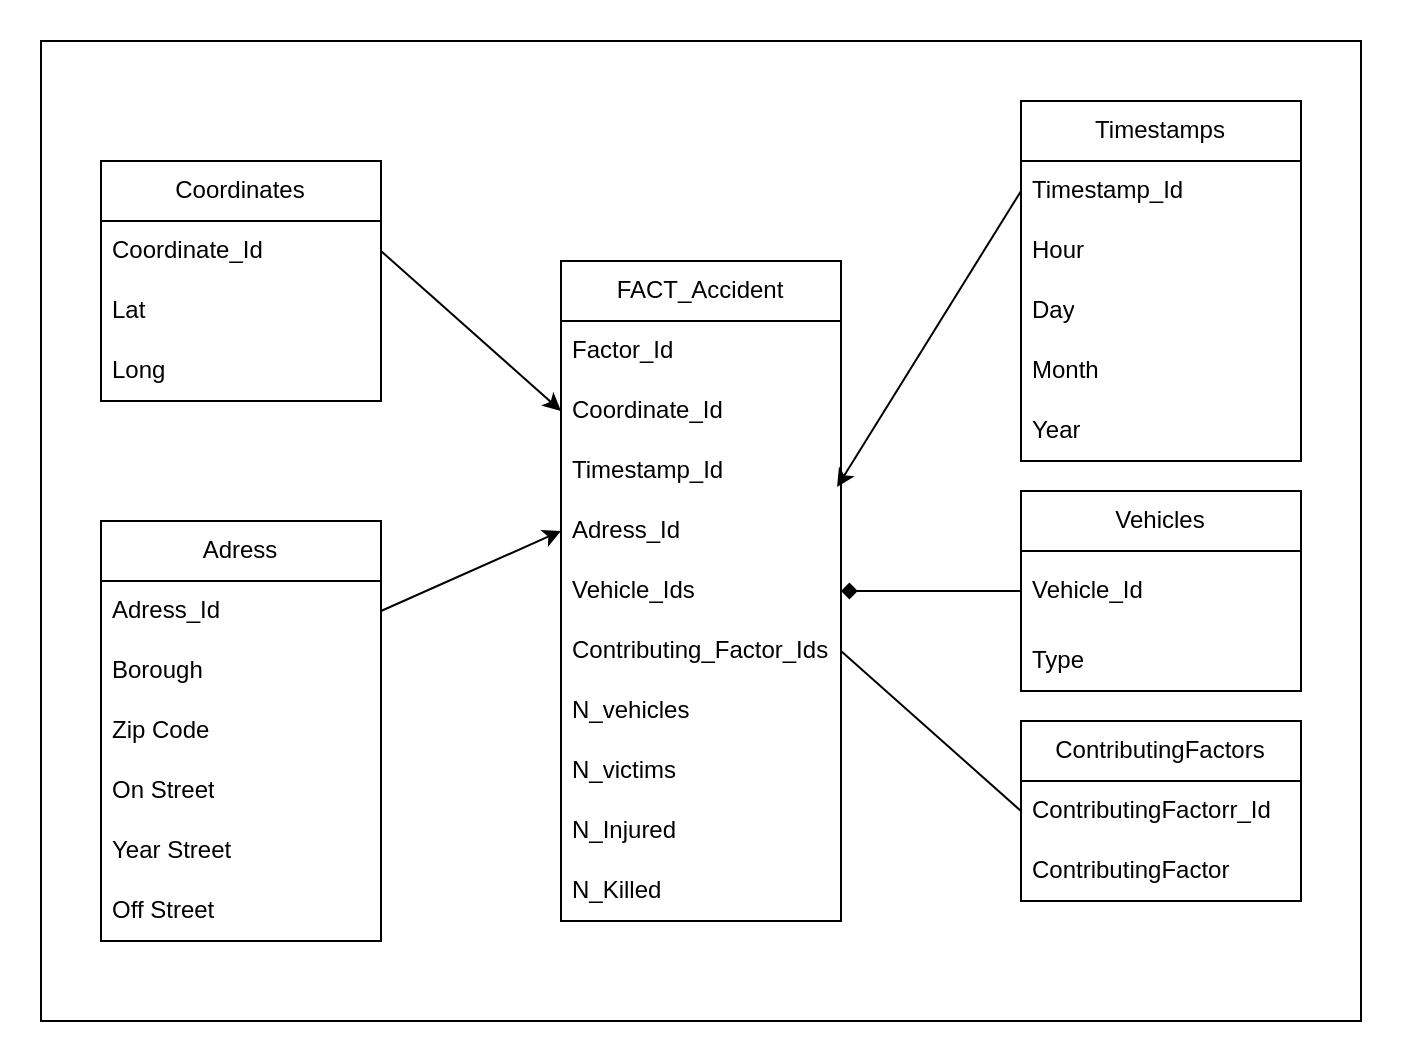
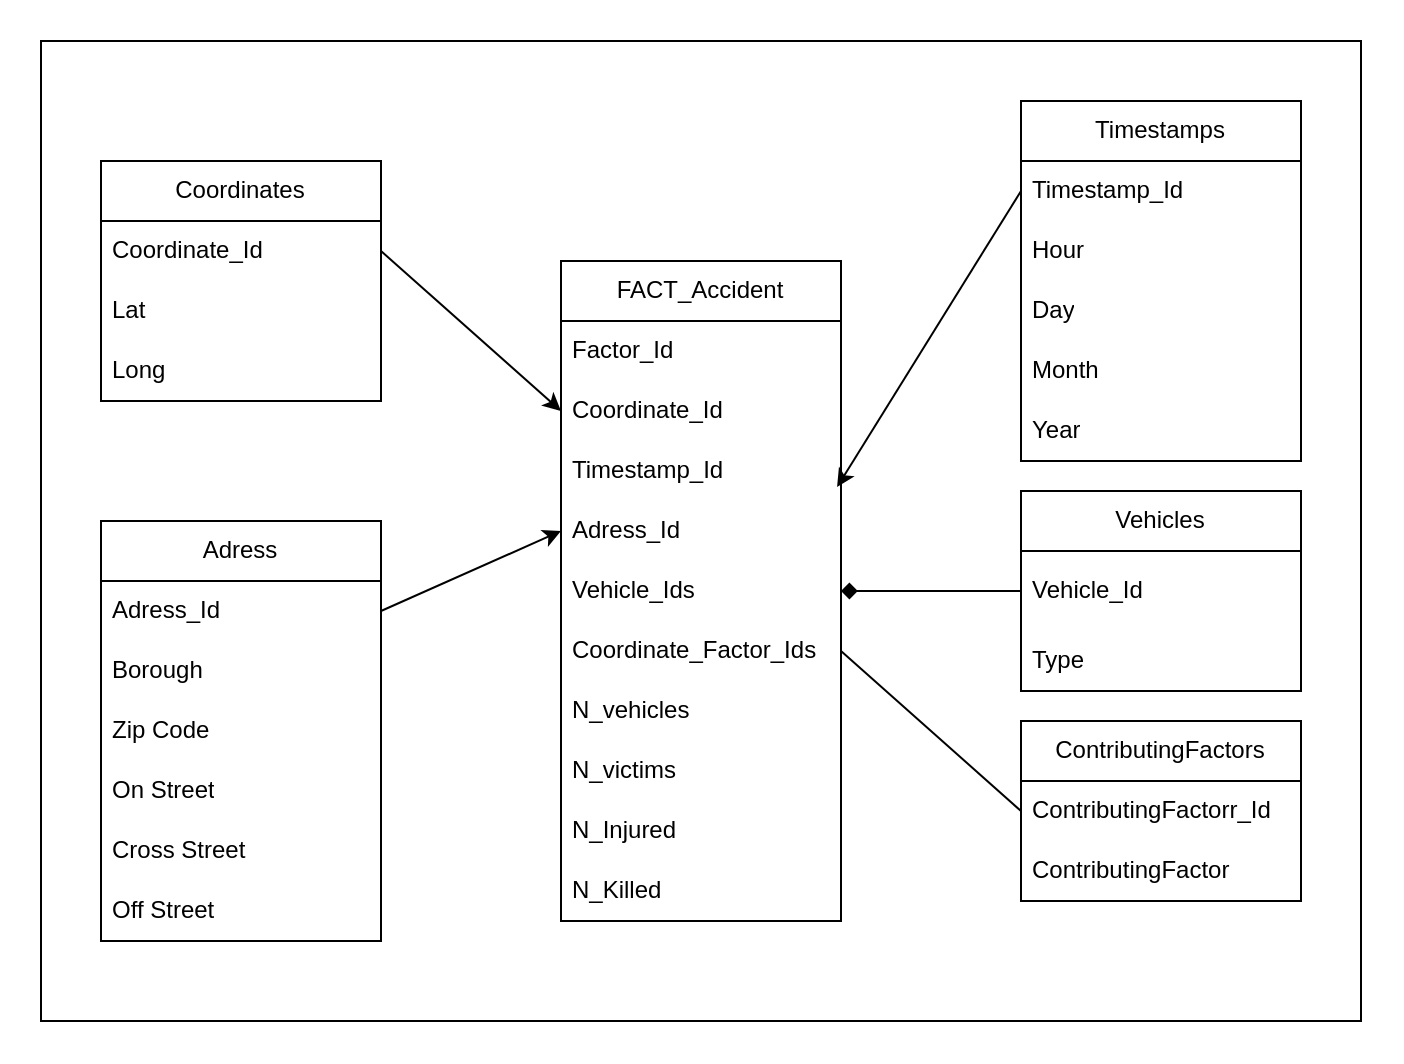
- <mxCell id="9" value="Contributing_Factor_Ids" style="text;strokeColor=none;fillColor=none;align=left;verticalAlign=middle;spacingLeft=4;spacingRight=4;overflow=hidden;points=[[0,0.5],[1,0.5]];portConstraint=eastwest;rotatable=0;whiteSpace=wrap;html=1;" parent="3" vertex="1"><mxGeometry y="180" width="140" height="30" as="geometry" /></mxCell>
+ <mxCell id="9" value="Coordinate_Factor_Ids" style="text;strokeColor=none;fillColor=none;align=left;verticalAlign=middle;spacingLeft=4;spacingRight=4;overflow=hidden;points=[[0,0.5],[1,0.5]];portConstraint=eastwest;rotatable=0;whiteSpace=wrap;html=1;" parent="3" vertex="1"><mxGeometry y="180" width="140" height="30" as="geometry" /></mxCell>
- <mxCell id="19" value="Year Street" style="text;strokeColor=none;fillColor=none;align=left;verticalAlign=middle;spacingLeft=4;spacingRight=4;overflow=hidden;points=[[0,0.5],[1,0.5]];portConstraint=eastwest;rotatable=0;whiteSpace=wrap;html=1;" parent="14" vertex="1"><mxGeometry y="150" width="140" height="30" as="geometry" /></mxCell>
+ <mxCell id="19" value="Cross Street" style="text;strokeColor=none;fillColor=none;align=left;verticalAlign=middle;spacingLeft=4;spacingRight=4;overflow=hidden;points=[[0,0.5],[1,0.5]];portConstraint=eastwest;rotatable=0;whiteSpace=wrap;html=1;" parent="14" vertex="1"><mxGeometry y="150" width="140" height="30" as="geometry" /></mxCell>
